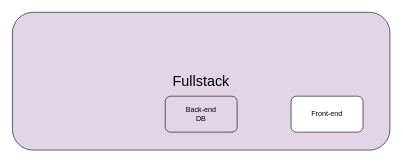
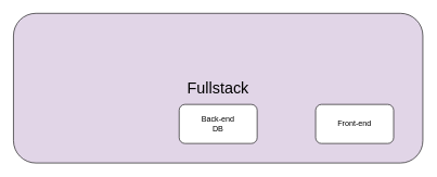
- <mxCell id="3" value="Back-end&lt;div&gt;DB&lt;/div&gt;" style="rounded=1;whiteSpace=wrap;html=1;fillColor=#e1d5e7;" vertex="1" parent="1"><mxGeometry x="275" y="160" width="120" height="60" as="geometry" /></mxCell>
+ <mxCell id="3" value="Back-end&lt;div&gt;DB&lt;/div&gt;" style="rounded=1;whiteSpace=wrap;html=1;" vertex="1" parent="1"><mxGeometry x="275" y="160" width="120" height="60" as="geometry" /></mxCell>
